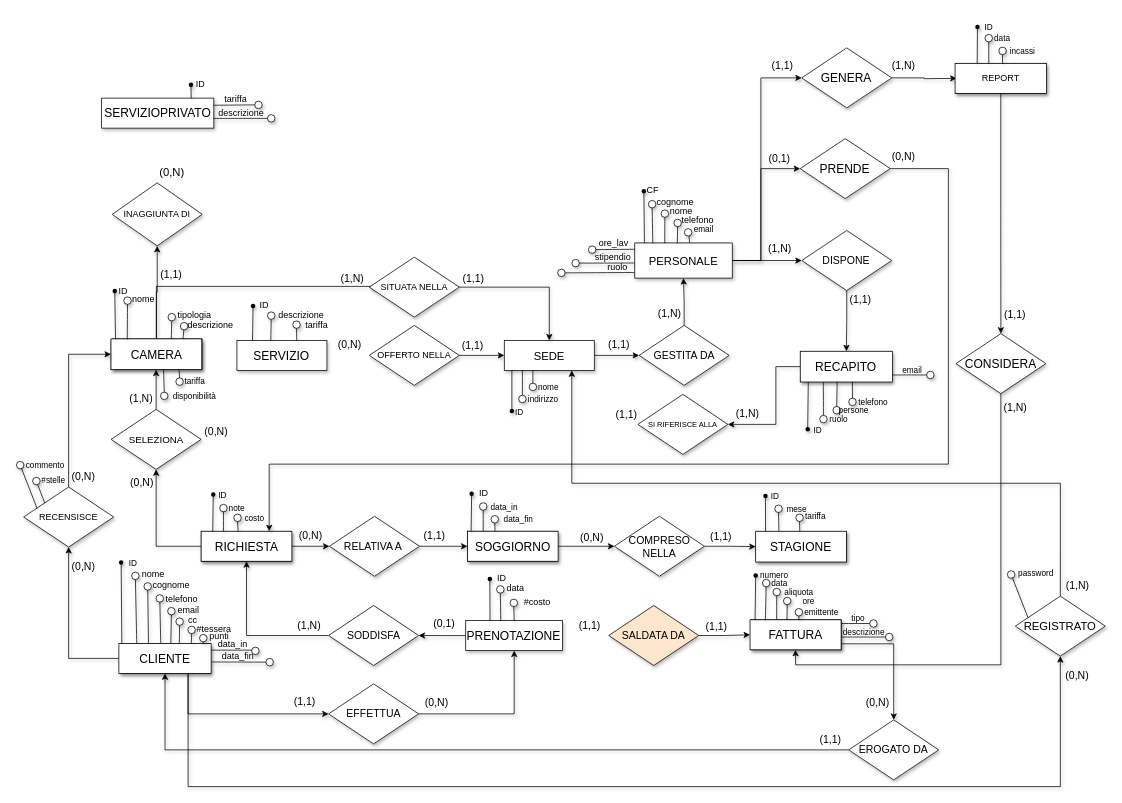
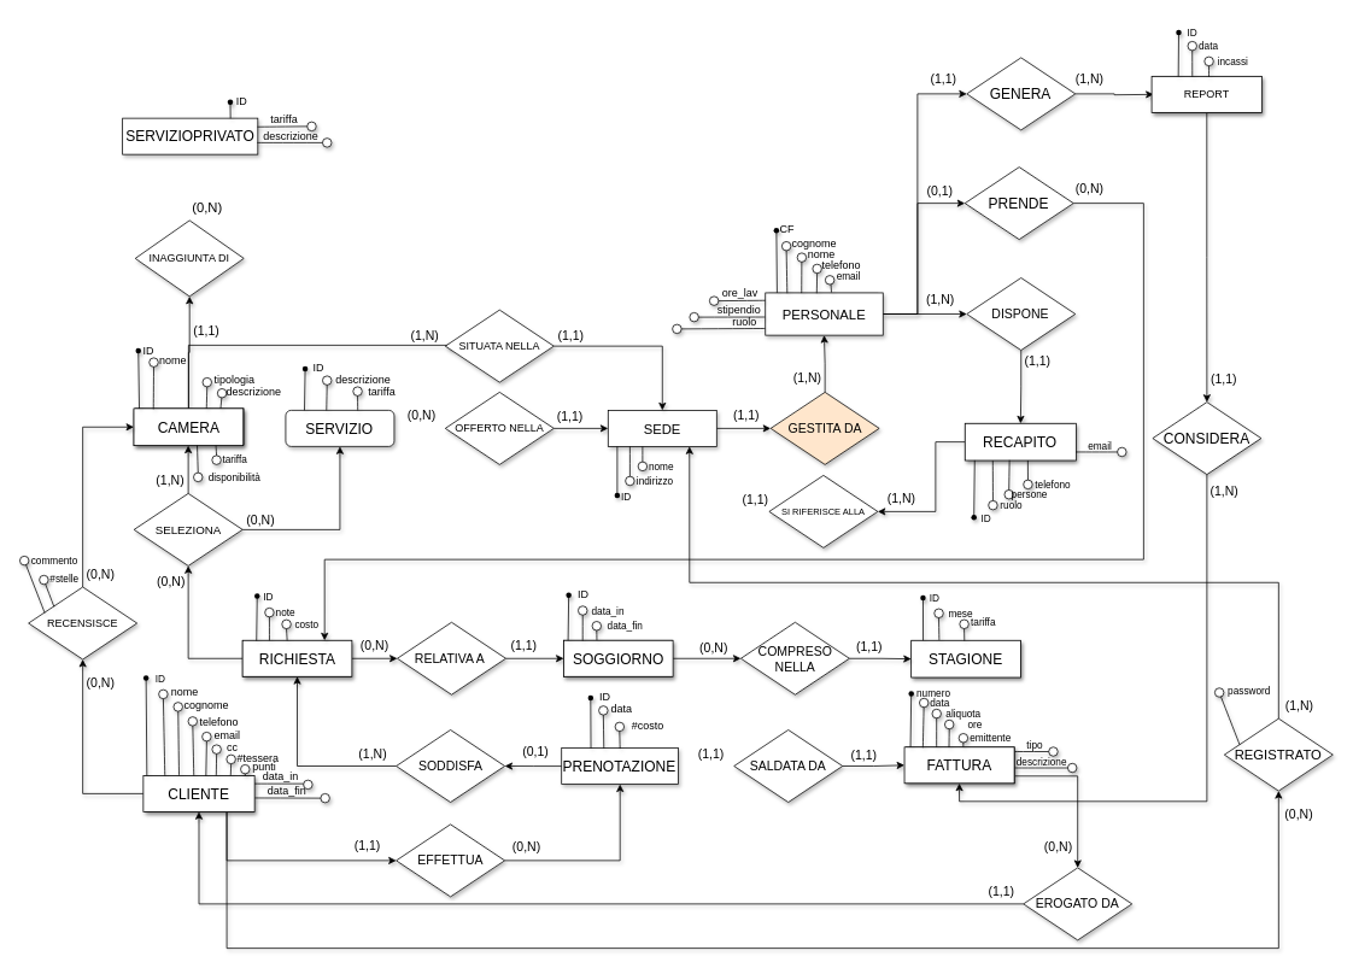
- <mxCell id="2" value="SERVIZIO" style="rounded=0;whiteSpace=wrap;html=1;fontSize=16;labelBorderColor=none;shadow=1;" parent="1" vertex="1"><mxGeometry x="315.41" y="453" width="120" height="40" as="geometry" /></mxCell>
+ <mxCell id="2" value="SERVIZIO" style="whiteSpace=wrap;html=1;fontSize=16;labelBorderColor=none;shadow=1;rounded=1;" parent="1" vertex="1"><mxGeometry x="315.41" y="453" width="120" height="40" as="geometry" /></mxCell>
- <mxCell id="159" value="&lt;font style=&quot;font-size: 14px;&quot;&gt;GESTITA DA&lt;/font&gt;" style="rhombus;whiteSpace=wrap;html=1;fontSize=12;labelBackgroundColor=none;labelBorderColor=none;shadow=1;" parent="1" vertex="1"><mxGeometry x="851.68" y="433" width="120" height="80" as="geometry" /></mxCell>
+ <mxCell id="159" value="&lt;font style=&quot;font-size: 14px;&quot;&gt;GESTITA DA&lt;/font&gt;" style="rhombus;whiteSpace=wrap;html=1;fontSize=12;labelBackgroundColor=none;labelBorderColor=none;shadow=1;fillColor=#ffe6cc;" parent="1" vertex="1"><mxGeometry x="851.68" y="433" width="120" height="80" as="geometry" /></mxCell>
+ <mxCell id="6" style="edgeStyle=orthogonalEdgeStyle;rounded=0;orthogonalLoop=1;jettySize=auto;html=1;entryX=0.5;entryY=1;entryDx=0;entryDy=0;labelBorderColor=none;shadow=1;" parent="1" source="7" target="2" edge="1"><mxGeometry relative="1" as="geometry" /></mxCell>
- <mxCell id="41" value="&lt;font style=&quot;font-size: 14px;&quot;&gt;SALDATA DA&lt;/font&gt;" style="rhombus;whiteSpace=wrap;html=1;fontSize=12;labelBackgroundColor=none;labelBorderColor=none;shadow=1;fillColor=#ffe6cc;" parent="1" vertex="1"><mxGeometry x="811.12" y="806.5" width="120" height="80" as="geometry" /></mxCell>
+ <mxCell id="41" value="&lt;font style=&quot;font-size: 14px;&quot;&gt;SALDATA DA&lt;/font&gt;" style="rhombus;whiteSpace=wrap;html=1;fontSize=12;labelBackgroundColor=none;labelBorderColor=none;shadow=1;" parent="1" vertex="1"><mxGeometry x="811.12" y="806.5" width="120" height="80" as="geometry" /></mxCell>
